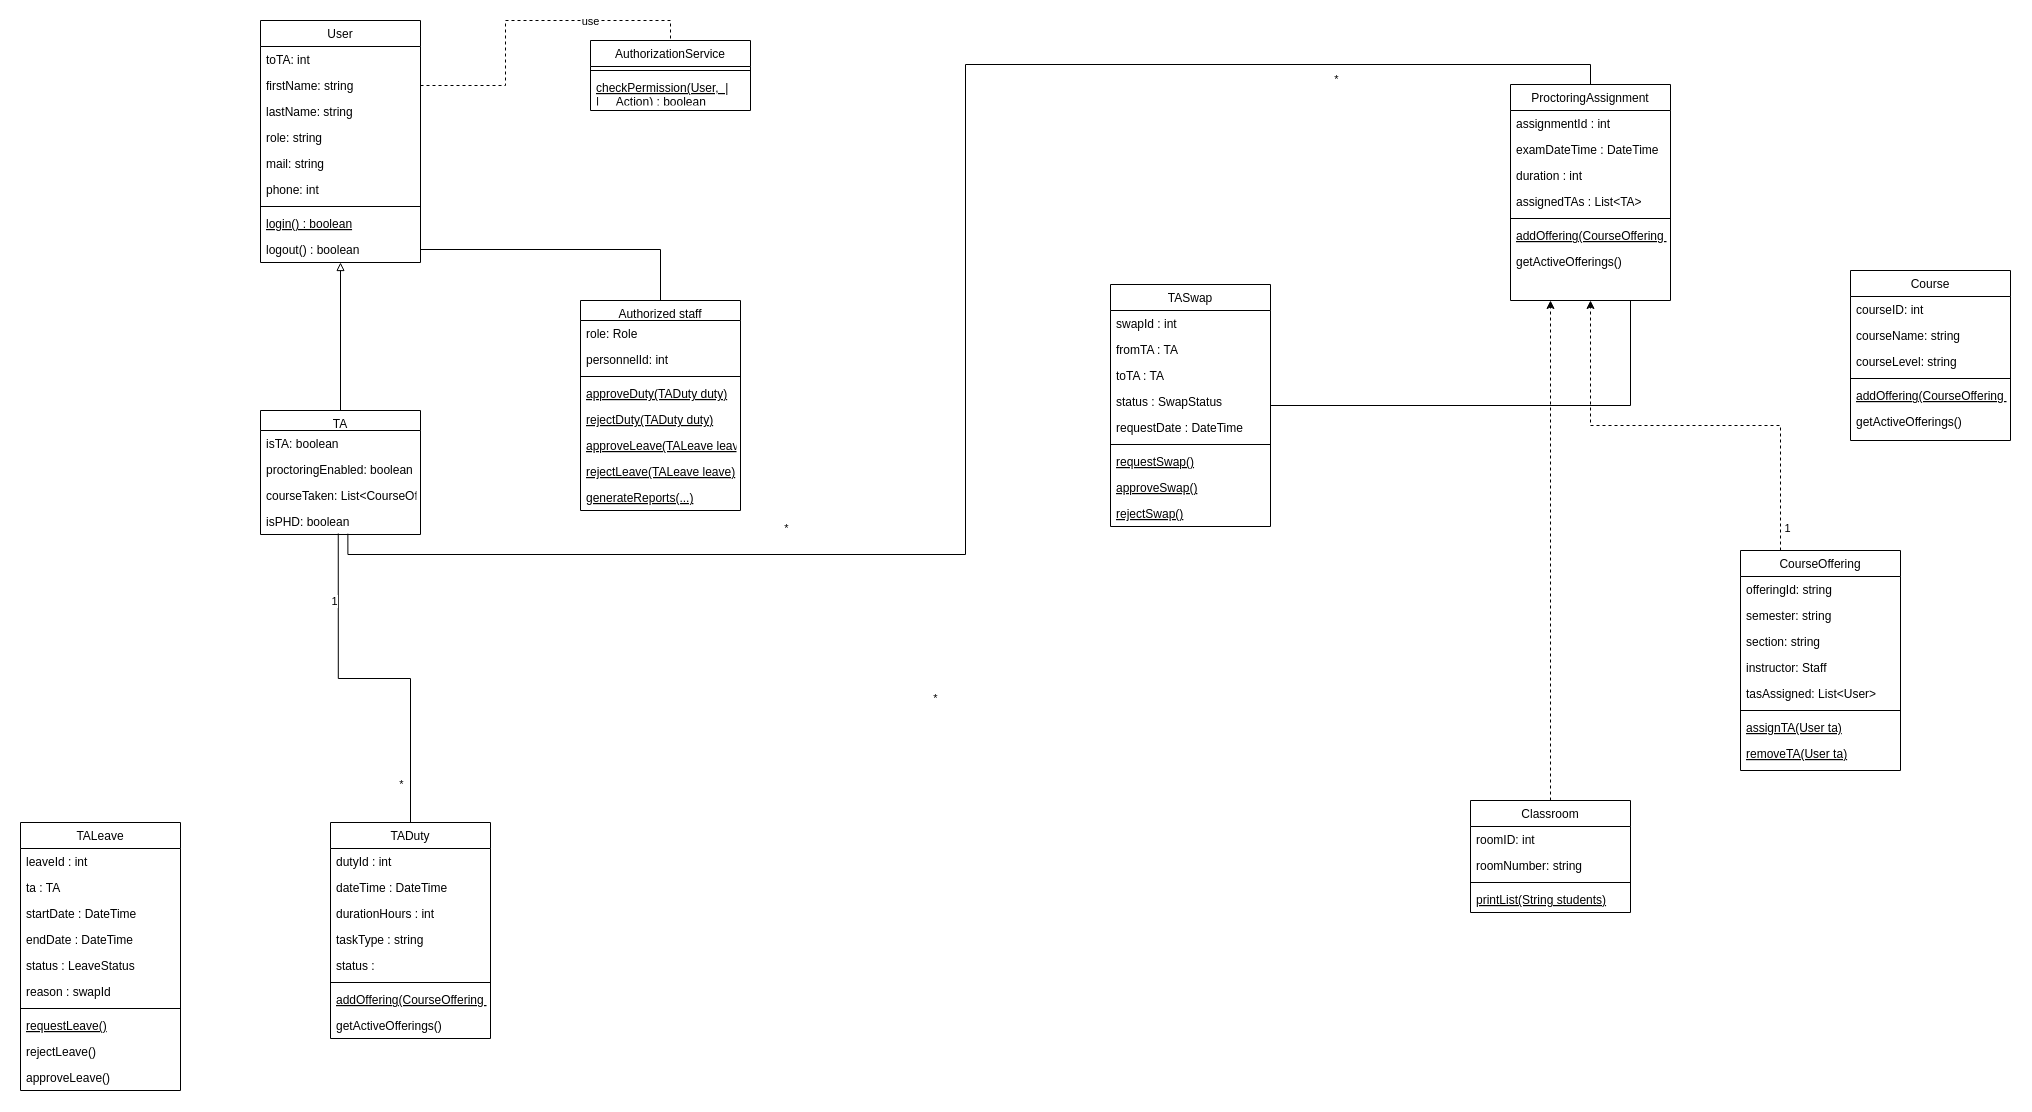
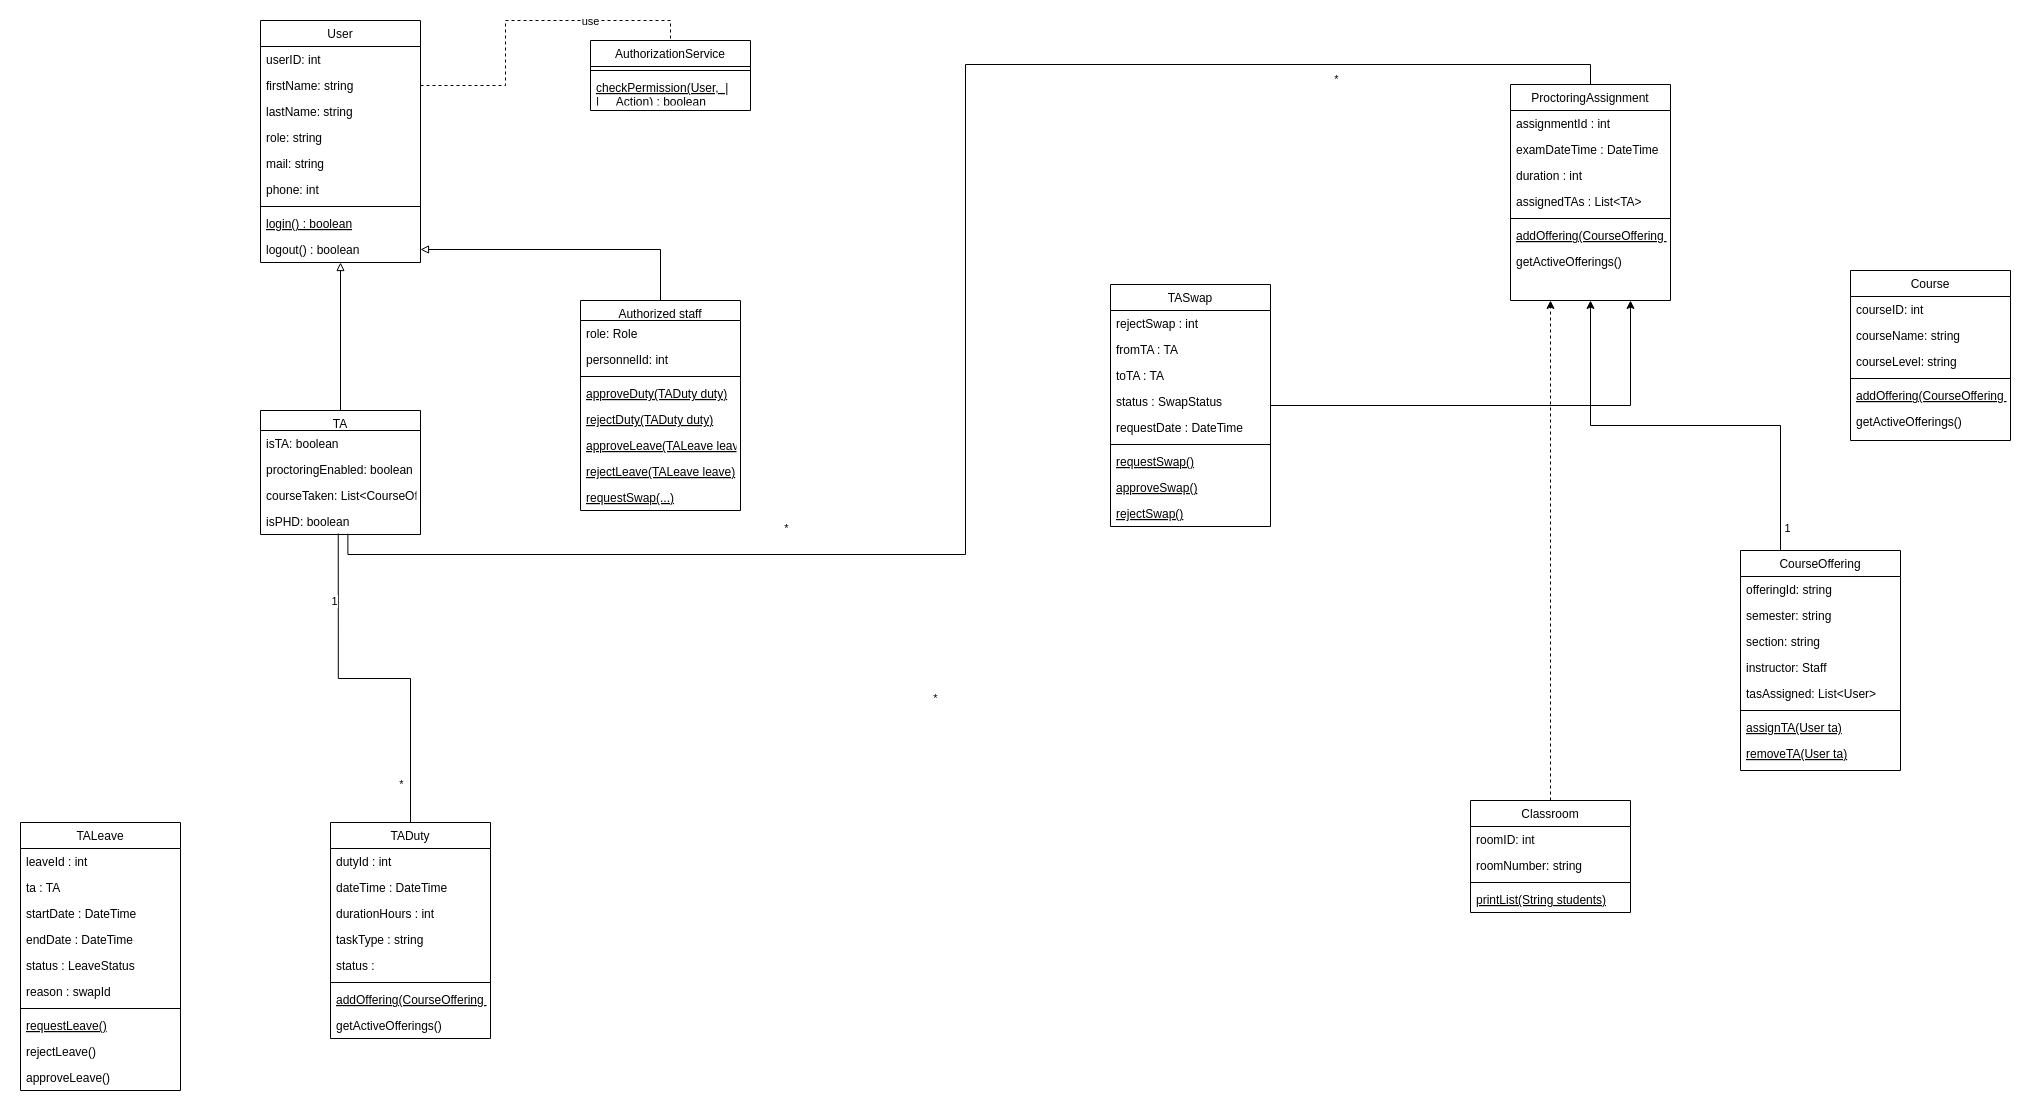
- <mxCell id="9" value="toTA: int&#10;" style="text;align=left;verticalAlign=top;spacingLeft=4;spacingRight=4;overflow=hidden;rotatable=0;points=[[0,0.5],[1,0.5]];portConstraint=eastwest;" parent="8" vertex="1"><mxGeometry y="26" width="160" height="26" as="geometry" /></mxCell>
+ <mxCell id="9" value="userID: int&#10;" style="text;align=left;verticalAlign=top;spacingLeft=4;spacingRight=4;overflow=hidden;rotatable=0;points=[[0,0.5],[1,0.5]];portConstraint=eastwest;" parent="8" vertex="1"><mxGeometry y="26" width="160" height="26" as="geometry" /></mxCell>
- <mxCell id="18" style="edgeStyle=orthogonalEdgeStyle;rounded=0;orthogonalLoop=1;jettySize=auto;html=1;exitX=0.5;exitY=0;exitDx=0;exitDy=0;endArrow=none;endFill=0;" parent="1" source="19" target="17" edge="1"><mxGeometry relative="1" as="geometry" /></mxCell>
+ <mxCell id="18" style="edgeStyle=orthogonalEdgeStyle;rounded=0;orthogonalLoop=1;jettySize=auto;html=1;exitX=0.5;exitY=0;exitDx=0;exitDy=0;endArrow=block;endFill=0;" parent="1" source="19" target="17" edge="1"><mxGeometry relative="1" as="geometry" /></mxCell>
- <mxCell id="82" style="edgeStyle=orthogonalEdgeStyle;rounded=0;orthogonalLoop=1;jettySize=auto;html=1;entryX=0.75;entryY=1;entryDx=0;entryDy=0;endArrow=none;" edge="1" parent="1" source="83" target="66"><mxGeometry relative="1" as="geometry" /></mxCell>
+ <mxCell id="82" style="edgeStyle=orthogonalEdgeStyle;rounded=0;orthogonalLoop=1;jettySize=auto;html=1;entryX=0.75;entryY=1;entryDx=0;entryDy=0;" edge="1" parent="1" source="83" target="66"><mxGeometry relative="1" as="geometry" /></mxCell>
- <mxCell id="84" value="swapId : int" style="text;align=left;verticalAlign=top;spacingLeft=4;spacingRight=4;overflow=hidden;rotatable=0;points=[[0,0.5],[1,0.5]];portConstraint=eastwest;" vertex="1" parent="83"><mxGeometry y="26" width="160" height="26" as="geometry" /></mxCell>
+ <mxCell id="84" value="rejectSwap : int" style="text;align=left;verticalAlign=top;spacingLeft=4;spacingRight=4;overflow=hidden;rotatable=0;points=[[0,0.5],[1,0.5]];portConstraint=eastwest;" vertex="1" parent="83"><mxGeometry y="26" width="160" height="26" as="geometry" /></mxCell>
- <mxCell id="36" style="edgeStyle=orthogonalEdgeStyle;rounded=0;orthogonalLoop=1;jettySize=auto;html=1;exitX=0.25;exitY=0;exitDx=0;exitDy=0;entryX=0.5;entryY=1;entryDx=0;entryDy=0;dashed=1;" edge="1" parent="1" source="38" target="66"><mxGeometry relative="1" as="geometry" /></mxCell>
+ <mxCell id="36" style="edgeStyle=orthogonalEdgeStyle;rounded=0;orthogonalLoop=1;jettySize=auto;html=1;exitX=0.25;exitY=0;exitDx=0;exitDy=0;entryX=0.5;entryY=1;entryDx=0;entryDy=0;" edge="1" parent="1" source="38" target="66"><mxGeometry relative="1" as="geometry" /></mxCell>
- <mxCell id="27" value="generateReports(...)" style="text;align=left;verticalAlign=top;spacingLeft=4;spacingRight=4;overflow=hidden;rotatable=0;points=[[0,0.5],[1,0.5]];portConstraint=eastwest;fontStyle=4" vertex="1" parent="19"><mxGeometry y="184" width="160" height="26" as="geometry" /></mxCell>
+ <mxCell id="27" value="requestSwap(...)" style="text;align=left;verticalAlign=top;spacingLeft=4;spacingRight=4;overflow=hidden;rotatable=0;points=[[0,0.5],[1,0.5]];portConstraint=eastwest;fontStyle=4" vertex="1" parent="19"><mxGeometry y="184" width="160" height="26" as="geometry" /></mxCell>
